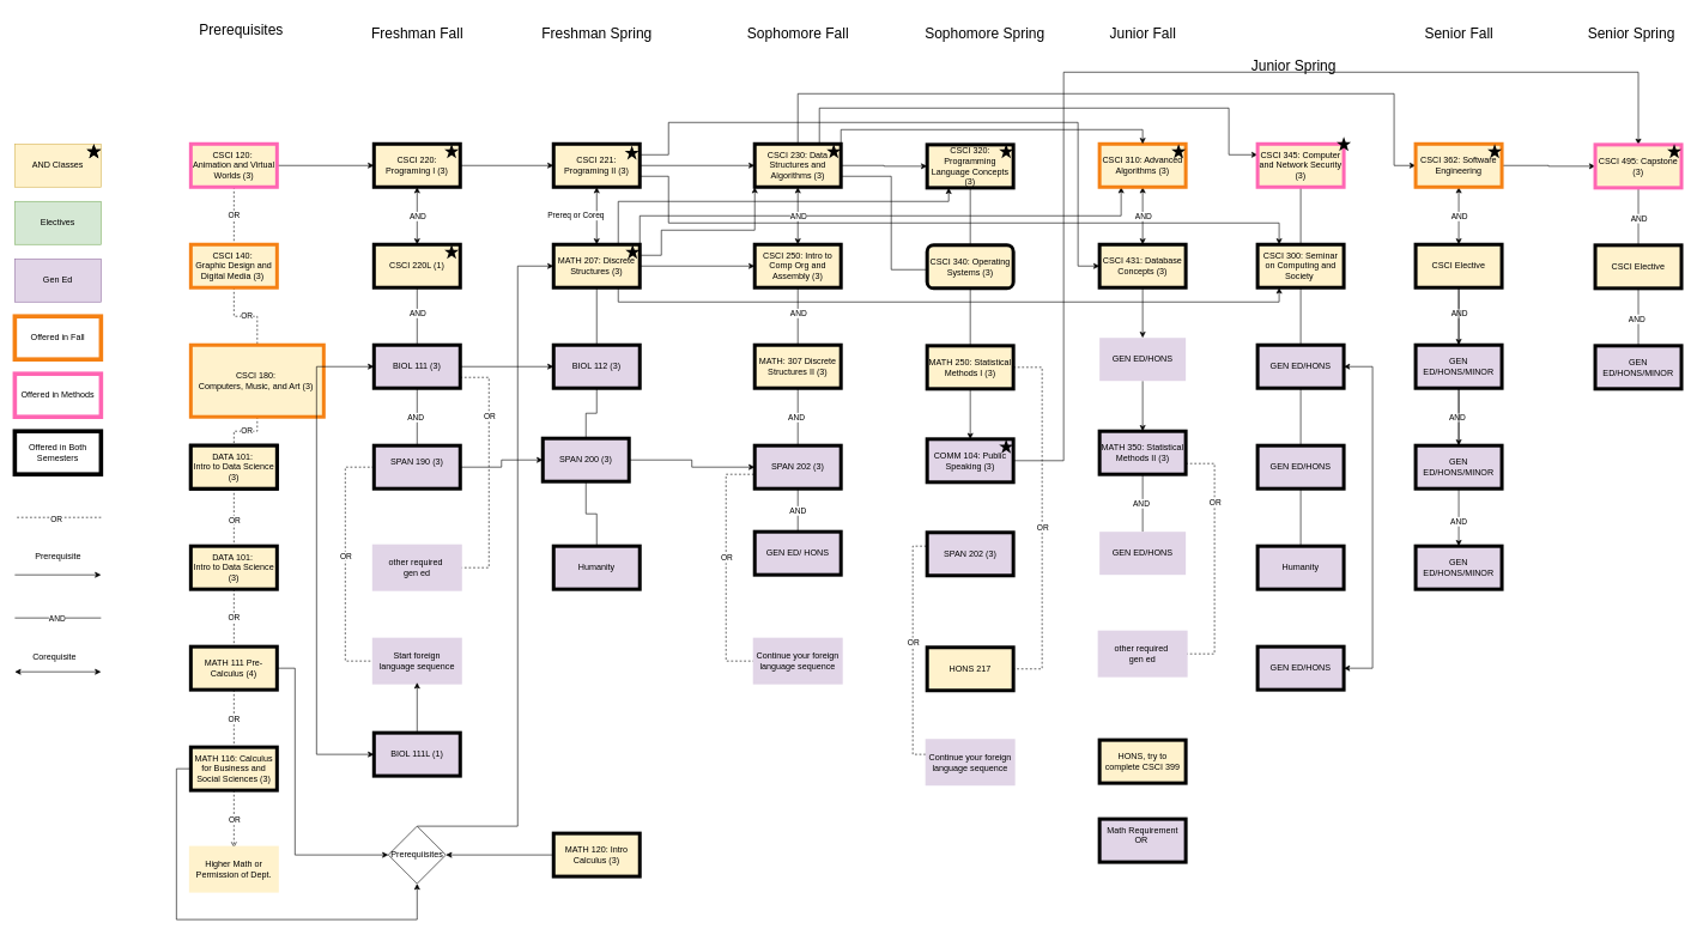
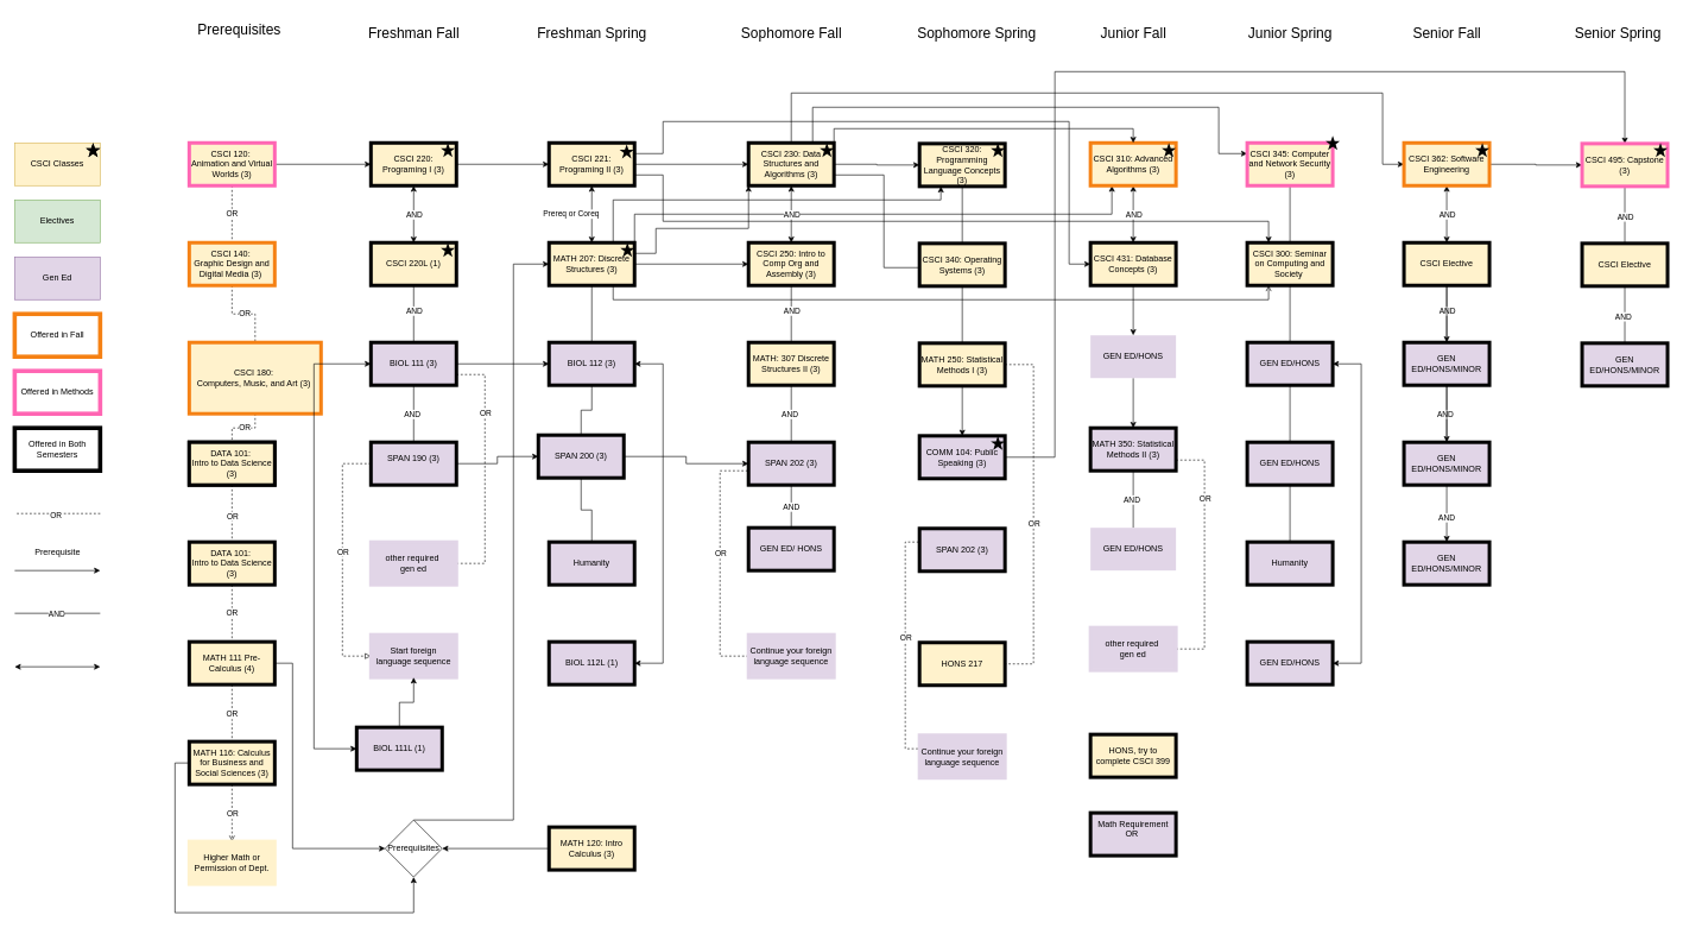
- <mxCell id="190" value="&lt;font style=&quot;font-size: 20px;&quot;&gt;Junior Spring&lt;/font&gt;" style="text;html=1;align=center;verticalAlign=middle;resizable=0;points=[];autosize=1;strokeColor=none;fillColor=none;" vertex="1" parent="1"><mxGeometry x="1730" y="70" width="140" height="40" as="geometry" /></mxCell>
+ <mxCell id="190" value="&lt;font style=&quot;font-size: 20px;&quot;&gt;Junior Spring&lt;/font&gt;" style="text;html=1;align=center;verticalAlign=middle;resizable=0;points=[];autosize=1;strokeColor=none;fillColor=none;" vertex="1" parent="1"><mxGeometry x="1740" y="25" width="140" height="40" as="geometry" /></mxCell>
- <mxCell id="2" value="AND Classes" style="rounded=0;whiteSpace=wrap;html=1;fillColor=#fff2cc;strokeColor=#d6b656;" parent="1" vertex="1"><mxGeometry x="20" y="200" width="120" height="60" as="geometry" /></mxCell>
+ <mxCell id="2" value="CSCI Classes" style="rounded=0;whiteSpace=wrap;html=1;fillColor=#fff2cc;strokeColor=#d6b656;" parent="1" vertex="1"><mxGeometry x="20" y="200" width="120" height="60" as="geometry" /></mxCell>
- <mxCell id="137" value="CSCI 340: Operating Systems (3)" style="whiteSpace=wrap;html=1;fillColor=#fff2cc;strokeColor=#000000;strokeWidth=5;rounded=1;" vertex="1" parent="1"><mxGeometry x="1290" y="341" width="120" height="60" as="geometry" /></mxCell>
+ <mxCell id="137" value="CSCI 340: Operating Systems (3)" style="rounded=0;whiteSpace=wrap;html=1;fillColor=#fff2cc;strokeColor=#000000;strokeWidth=5;" vertex="1" parent="1"><mxGeometry x="1290" y="341" width="120" height="60" as="geometry" /></mxCell>
- <mxCell id="69" style="edgeStyle=orthogonalEdgeStyle;rounded=0;orthogonalLoop=1;jettySize=auto;html=1;exitX=0.75;exitY=1;exitDx=0;exitDy=0;entryX=0.25;entryY=1;entryDx=0;entryDy=0;" edge="1" parent="1" source="73" target="147"><mxGeometry relative="1" as="geometry" /></mxCell>
+ <mxCell id="69" style="edgeStyle=orthogonalEdgeStyle;rounded=0;orthogonalLoop=1;jettySize=auto;html=1;exitX=0.75;exitY=1;exitDx=0;exitDy=0;entryX=0.25;entryY=1;entryDx=0;entryDy=0;endArrow=open;" edge="1" parent="1" source="73" target="147"><mxGeometry relative="1" as="geometry" /></mxCell>
+ <mxCell id="75" value="" style="edgeStyle=orthogonalEdgeStyle;rounded=0;orthogonalLoop=1;jettySize=auto;html=1;startArrow=classic;startFill=1;" parent="1" source="76" target="85" edge="1"><mxGeometry relative="1" as="geometry"><Array as="points"><mxPoint x="930" y="510" /><mxPoint x="930" y="930" /></Array></mxGeometry></mxCell>
- <mxCell id="82" value="Corequisite" style="text;html=1;align=center;verticalAlign=middle;resizable=0;points=[];autosize=1;strokeColor=none;fillColor=none;" parent="1" vertex="1"><mxGeometry x="35" y="900" width="80" height="30" as="geometry" /></mxCell>
- <mxCell id="45" value="" style="edgeStyle=orthogonalEdgeStyle;rounded=0;orthogonalLoop=1;jettySize=auto;html=1;endArrow=none;endFill=0;dashed=1;exitX=0;exitY=0.5;exitDx=0;exitDy=0;entryX=0;entryY=0.5;entryDx=0;entryDy=0;" parent="1" source="57" target="54" edge="1"><mxGeometry relative="1" as="geometry"><Array as="points"><mxPoint x="480" y="650" /><mxPoint x="480" y="920" /></Array></mxGeometry></mxCell>
+ <mxCell id="45" value="" style="edgeStyle=orthogonalEdgeStyle;rounded=0;orthogonalLoop=1;jettySize=auto;html=1;endArrow=block;endFill=0;dashed=1;exitX=0;exitY=0.5;exitDx=0;exitDy=0;entryX=0;entryY=0.5;entryDx=0;entryDy=0;" parent="1" source="57" target="54" edge="1"><mxGeometry relative="1" as="geometry"><Array as="points"><mxPoint x="480" y="650" /><mxPoint x="480" y="920" /></Array></mxGeometry></mxCell>
+ <mxCell id="85" value="BIOL 112L (1)" style="rounded=0;whiteSpace=wrap;html=1;fillColor=#e1d5e7;strokeColor=#000000;strokeWidth=5;" parent="1" vertex="1"><mxGeometry x="770" y="900" width="120" height="60" as="geometry" /></mxCell>
- <mxCell id="84" value="BIOL 111L (1)" style="rounded=0;whiteSpace=wrap;html=1;fillColor=#e1d5e7;strokeColor=#000000;strokeWidth=5;gradientColor=none;" parent="1" vertex="1"><mxGeometry x="520" y="1020" width="120" height="60" as="geometry" /></mxCell>
+ <mxCell id="84" value="BIOL 111L (1)" style="rounded=0;whiteSpace=wrap;html=1;fillColor=#e1d5e7;strokeColor=#000000;strokeWidth=5;gradientColor=none;" parent="1" vertex="1"><mxGeometry x="500" y="1020" width="120" height="60" as="geometry" /></mxCell>
